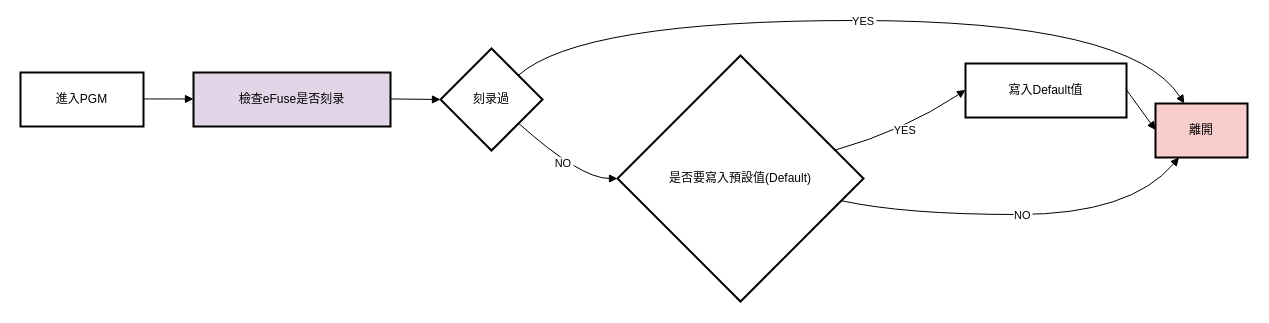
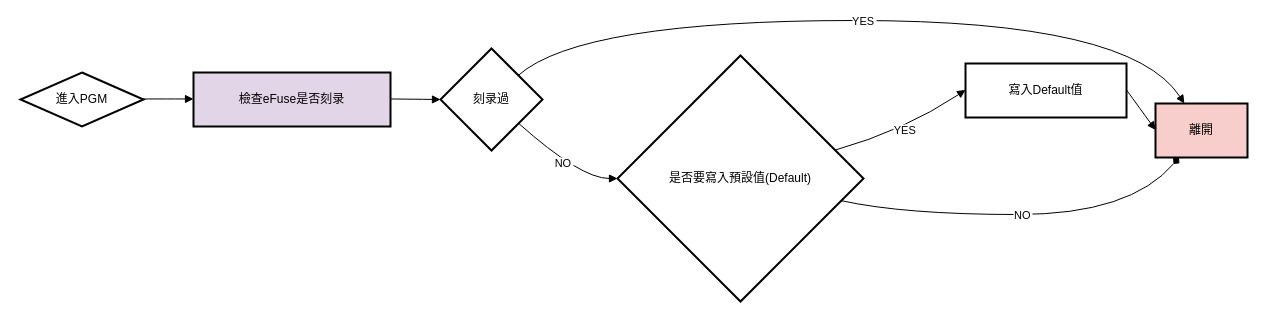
- <mxCell id="2" value="進入PGM" style="whiteSpace=wrap;strokeWidth=2;" vertex="1" parent="1"><mxGeometry x="20" y="72" width="123" height="54" as="geometry" /></mxCell>
+ <mxCell id="2" value="進入PGM" style="rhombus;whiteSpace=wrap;strokeWidth=2;" vertex="1" parent="1"><mxGeometry x="20" y="72" width="123" height="54" as="geometry" /></mxCell>
- <mxCell id="14" value="NO" style="curved=1;startArrow=none;endArrow=block;exitX=1;exitY=0.61;entryX=0.26;entryY=0.99;rounded=0;" edge="1" parent="1" source="6" target="4"><mxGeometry relative="1" as="geometry"><Array as="points"><mxPoint x="904" y="214" /><mxPoint x="1130" y="214" /></Array></mxGeometry></mxCell>
+ <mxCell id="14" value="NO" style="curved=1;startArrow=none;endArrow=diamond;exitX=1;exitY=0.61;entryX=0.26;entryY=0.99;rounded=0;" edge="1" parent="1" source="6" target="4"><mxGeometry relative="1" as="geometry"><Array as="points"><mxPoint x="904" y="214" /><mxPoint x="1130" y="214" /></Array></mxGeometry></mxCell>
